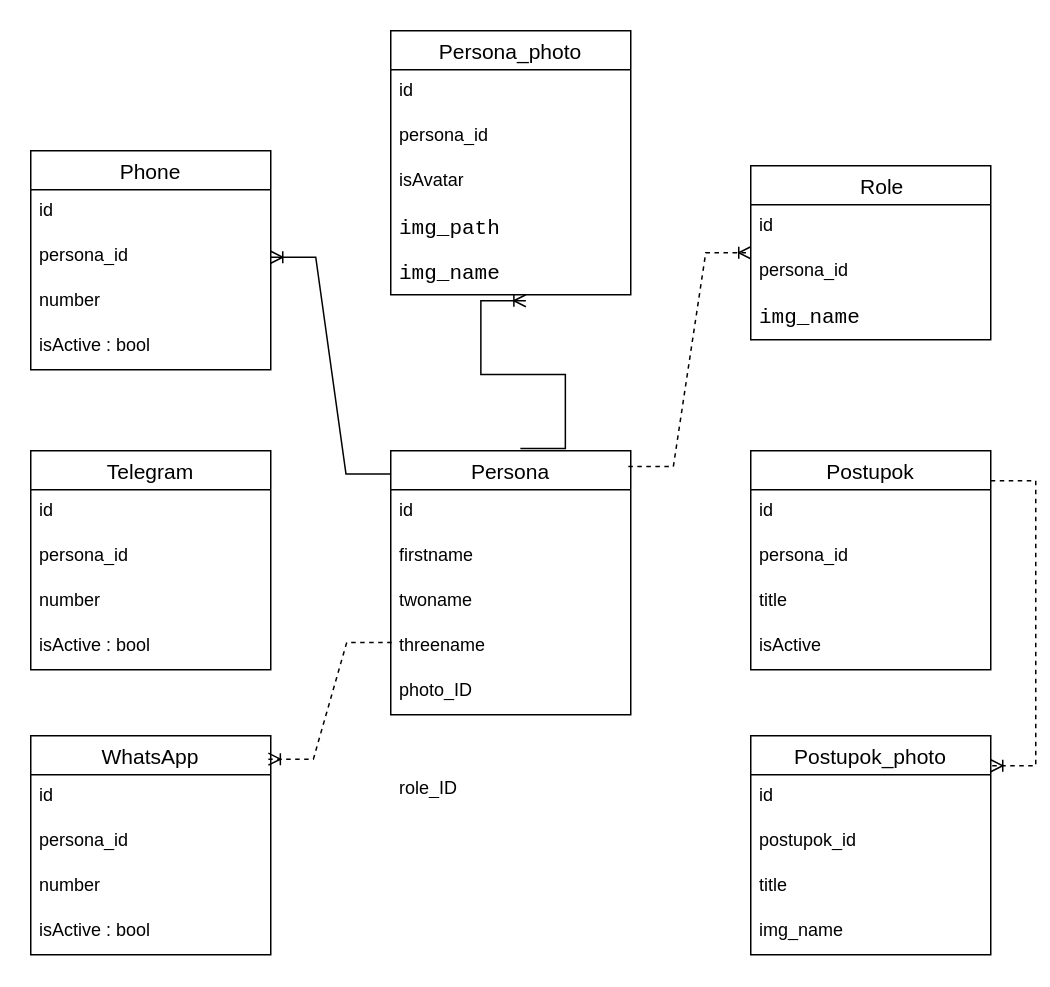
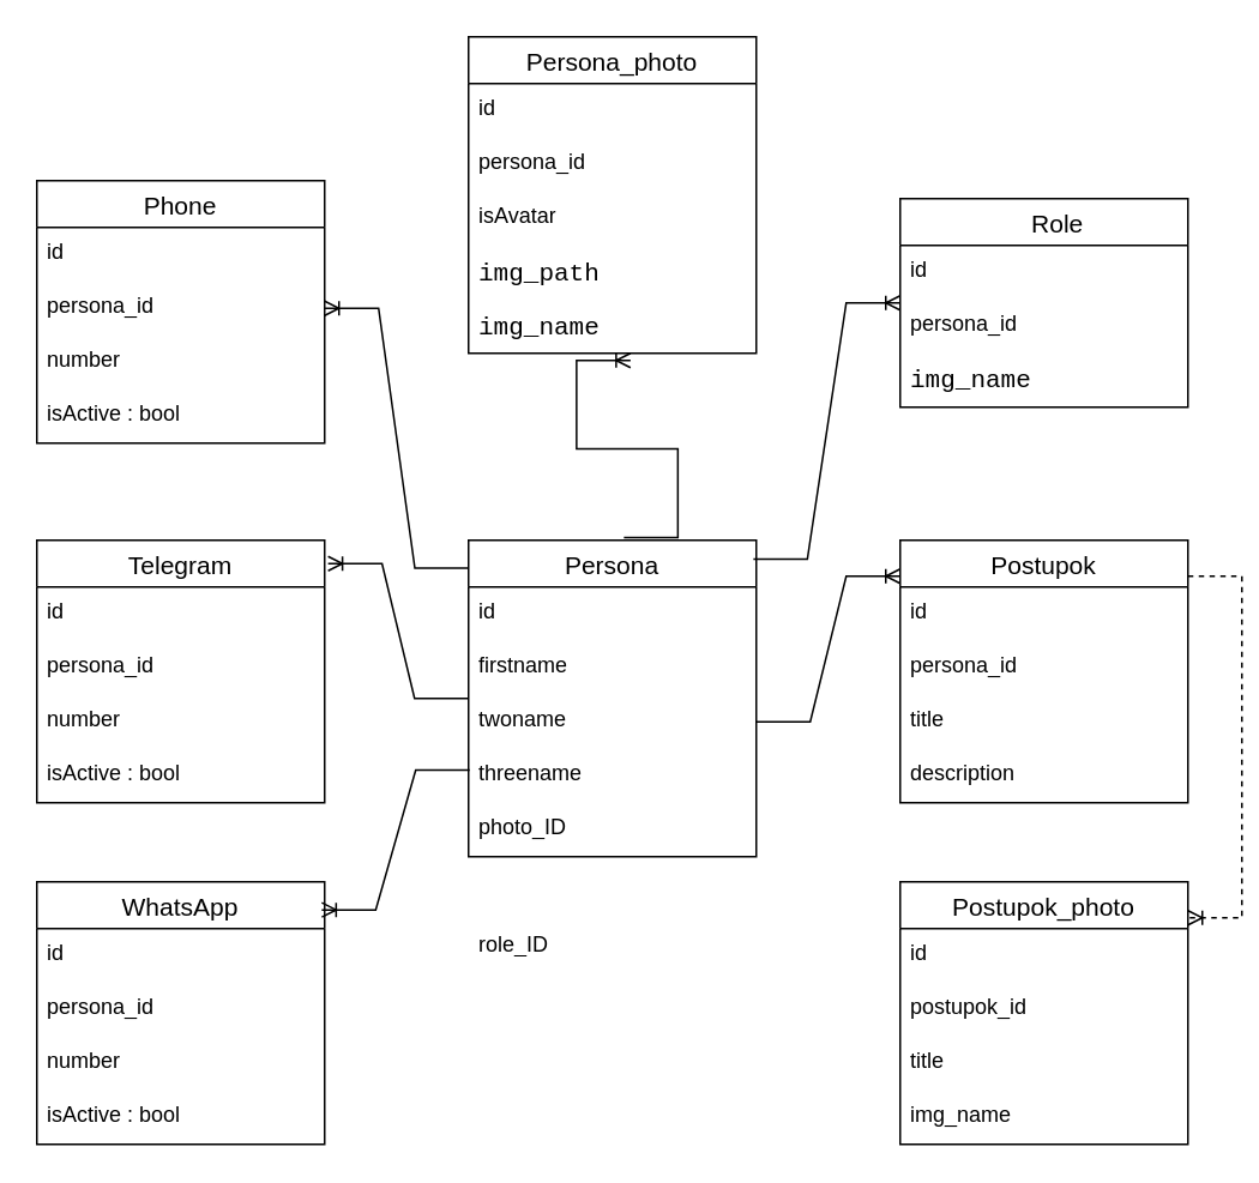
- <mxCell id="48" value="" style="edgeStyle=entityRelationEdgeStyle;fontSize=12;html=1;endArrow=ERoneToMany;rounded=0;exitX=0.99;exitY=0.06;exitDx=0;exitDy=0;exitPerimeter=0;dashed=1;" parent="1" source="2" target="35" edge="1"><mxGeometry width="100" height="100" relative="1" as="geometry"><mxPoint x="290" y="348" as="sourcePoint" /><mxPoint x="210" y="201" as="targetPoint" /></mxGeometry></mxCell>
+ <mxCell id="48" value="" style="edgeStyle=entityRelationEdgeStyle;fontSize=12;html=1;endArrow=ERoneToMany;rounded=0;exitX=0.99;exitY=0.06;exitDx=0;exitDy=0;exitPerimeter=0;" parent="1" source="2" target="35" edge="1"><mxGeometry width="100" height="100" relative="1" as="geometry"><mxPoint x="290" y="348" as="sourcePoint" /><mxPoint x="210" y="201" as="targetPoint" /></mxGeometry></mxCell>
+ <mxCell id="46" value="" style="edgeStyle=entityRelationEdgeStyle;fontSize=12;html=1;endArrow=ERoneToMany;rounded=0;entryX=1.012;entryY=0.089;entryDx=0;entryDy=0;entryPerimeter=0;" parent="1" source="2" target="18" edge="1"><mxGeometry width="100" height="100" relative="1" as="geometry"><mxPoint x="250" y="490" as="sourcePoint" /><mxPoint x="170" y="343" as="targetPoint" /></mxGeometry></mxCell>
+ <mxCell id="49" value="" style="edgeStyle=entityRelationEdgeStyle;fontSize=12;html=1;endArrow=ERoneToMany;rounded=0;entryX=0;entryY=0.137;entryDx=0;entryDy=0;exitX=1;exitY=0.5;exitDx=0;exitDy=0;entryPerimeter=0;" parent="1" source="5" target="30" edge="1"><mxGeometry width="100" height="100" relative="1" as="geometry"><mxPoint x="300" y="358" as="sourcePoint" /><mxPoint x="220" y="211" as="targetPoint" /></mxGeometry></mxCell>
- <mxCell id="34" value="isActive" style="text;strokeColor=none;fillColor=none;spacingLeft=4;spacingRight=4;overflow=hidden;rotatable=0;points=[[0,0.5],[1,0.5]];portConstraint=eastwest;fontSize=12;whiteSpace=wrap;html=1;" parent="30" vertex="1"><mxGeometry y="116" width="160" height="30" as="geometry" /></mxCell>
+ <mxCell id="34" value="description" style="text;strokeColor=none;fillColor=none;spacingLeft=4;spacingRight=4;overflow=hidden;rotatable=0;points=[[0,0.5],[1,0.5]];portConstraint=eastwest;fontSize=12;whiteSpace=wrap;html=1;" parent="30" vertex="1"><mxGeometry y="116" width="160" height="30" as="geometry" /></mxCell>
- <mxCell id="47" value="" style="edgeStyle=entityRelationEdgeStyle;fontSize=12;html=1;endArrow=ERoneToMany;rounded=0;entryX=0.99;entryY=0.107;entryDx=0;entryDy=0;exitX=0.004;exitY=0.395;exitDx=0;exitDy=0;exitPerimeter=0;entryPerimeter=0;dashed=1;" parent="1" source="6" target="13" edge="1"><mxGeometry width="100" height="100" relative="1" as="geometry"><mxPoint x="280" y="338" as="sourcePoint" /><mxPoint x="200" y="191" as="targetPoint" /></mxGeometry></mxCell>
+ <mxCell id="47" value="" style="edgeStyle=entityRelationEdgeStyle;fontSize=12;html=1;endArrow=ERoneToMany;rounded=0;entryX=0.99;entryY=0.107;entryDx=0;entryDy=0;exitX=0.004;exitY=0.395;exitDx=0;exitDy=0;exitPerimeter=0;entryPerimeter=0;" parent="1" source="6" target="13" edge="1"><mxGeometry width="100" height="100" relative="1" as="geometry"><mxPoint x="280" y="338" as="sourcePoint" /><mxPoint x="200" y="191" as="targetPoint" /></mxGeometry></mxCell>
